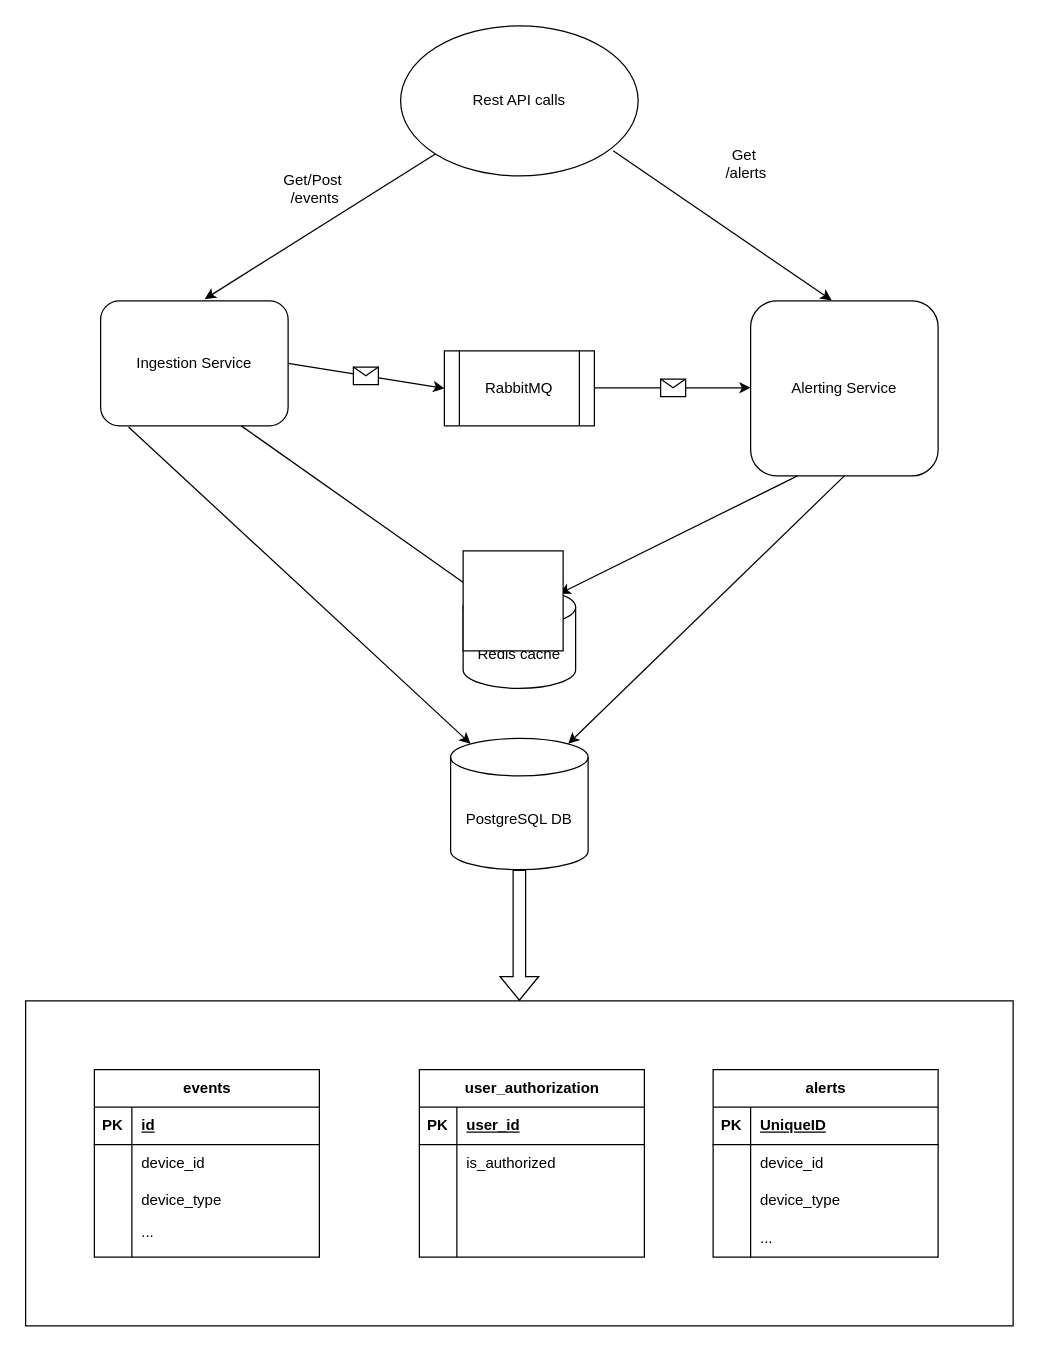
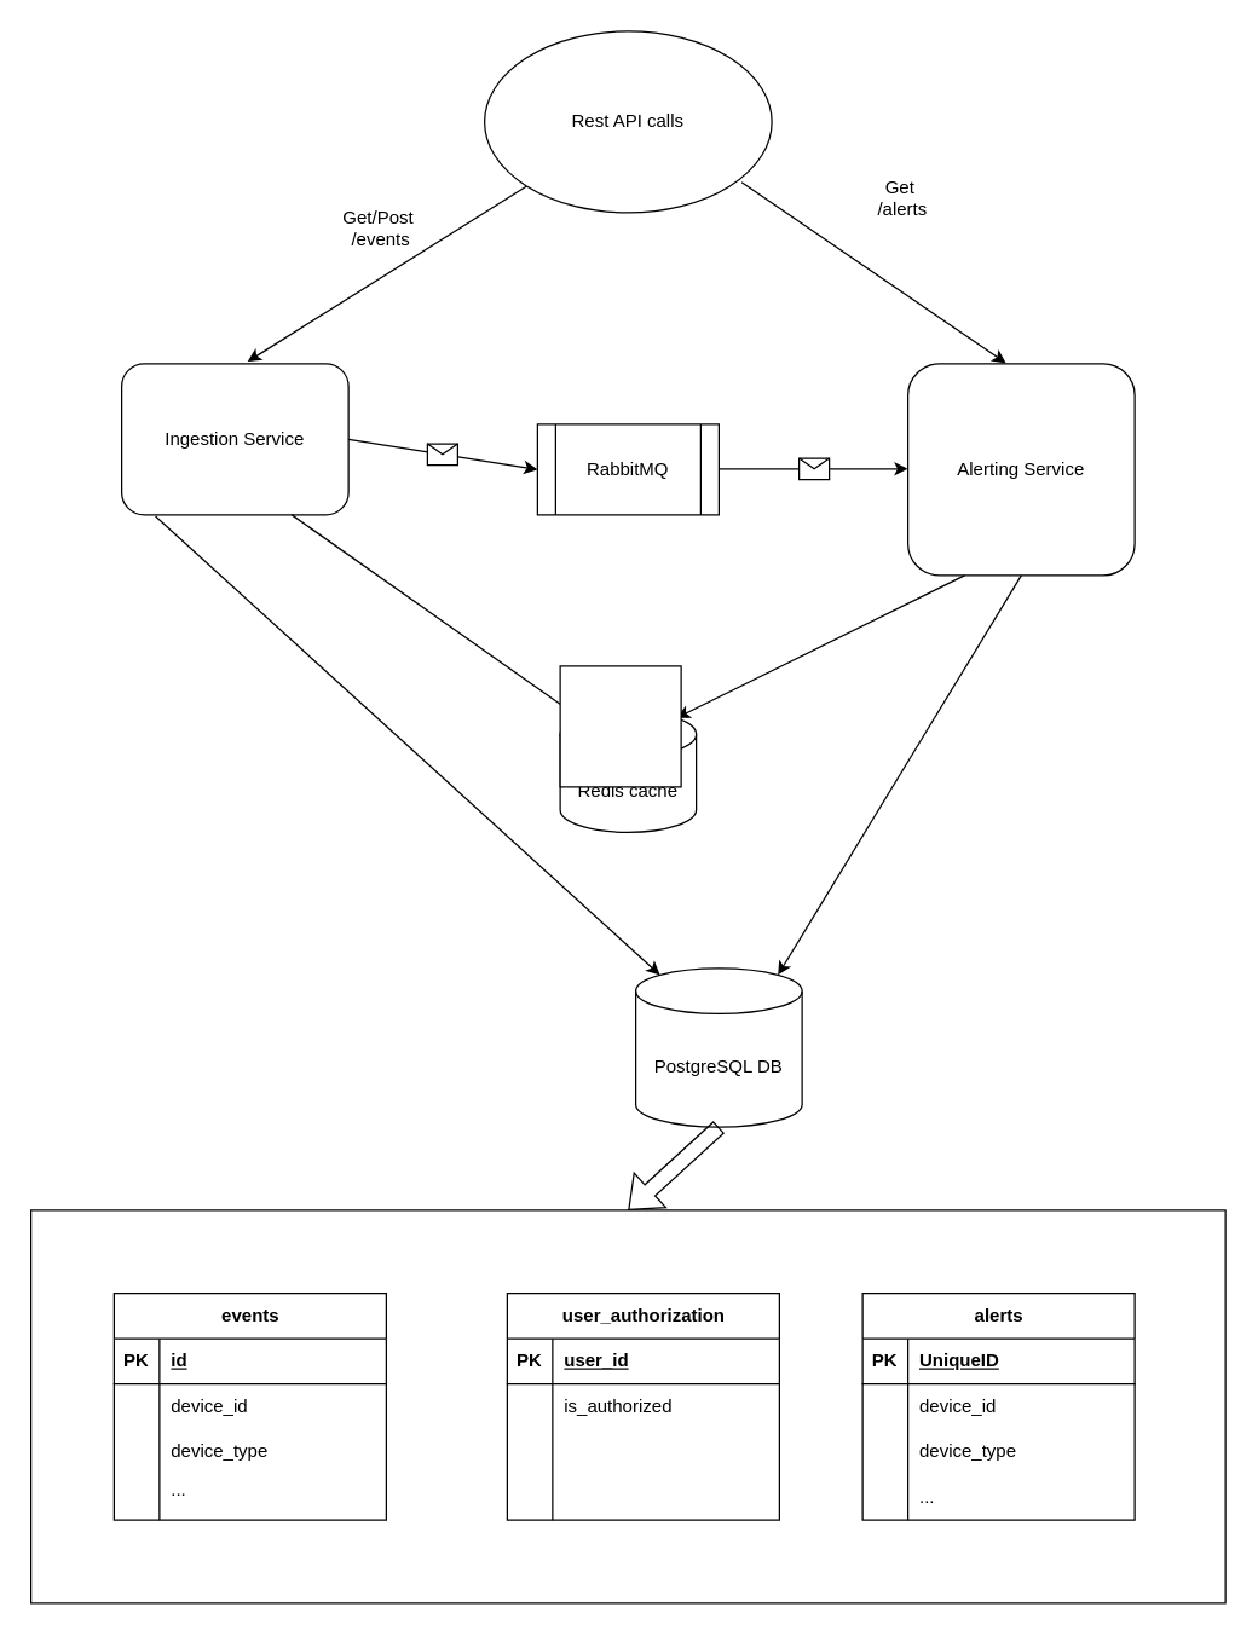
- <mxCell id="3" value="PostgreSQL DB" style="shape=cylinder3;whiteSpace=wrap;html=1;boundedLbl=1;backgroundOutline=1;size=15;" parent="1" vertex="1"><mxGeometry x="360" y="590" width="110" height="105" as="geometry" /></mxCell>
+ <mxCell id="3" value="PostgreSQL DB" style="shape=cylinder3;whiteSpace=wrap;html=1;boundedLbl=1;backgroundOutline=1;size=15;" parent="1" vertex="1"><mxGeometry x="420" y="640" width="110" height="105" as="geometry" /></mxCell>
